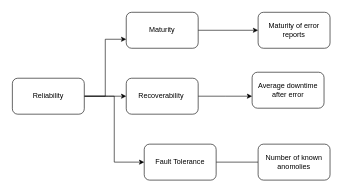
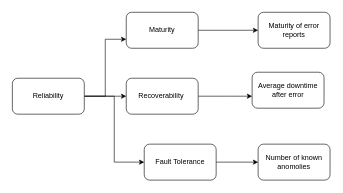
- <mxCell id="10" style="edgeStyle=orthogonalEdgeStyle;rounded=0;orthogonalLoop=1;jettySize=auto;html=1;entryX=0;entryY=0.5;entryDx=0;entryDy=0;endArrow=none;" edge="1" parent="1" source="11" target="12"><mxGeometry relative="1" as="geometry" /></mxCell>
+ <mxCell id="10" style="edgeStyle=orthogonalEdgeStyle;rounded=0;orthogonalLoop=1;jettySize=auto;html=1;entryX=0;entryY=0.5;entryDx=0;entryDy=0;" edge="1" parent="1" source="11" target="12"><mxGeometry relative="1" as="geometry" /></mxCell>
